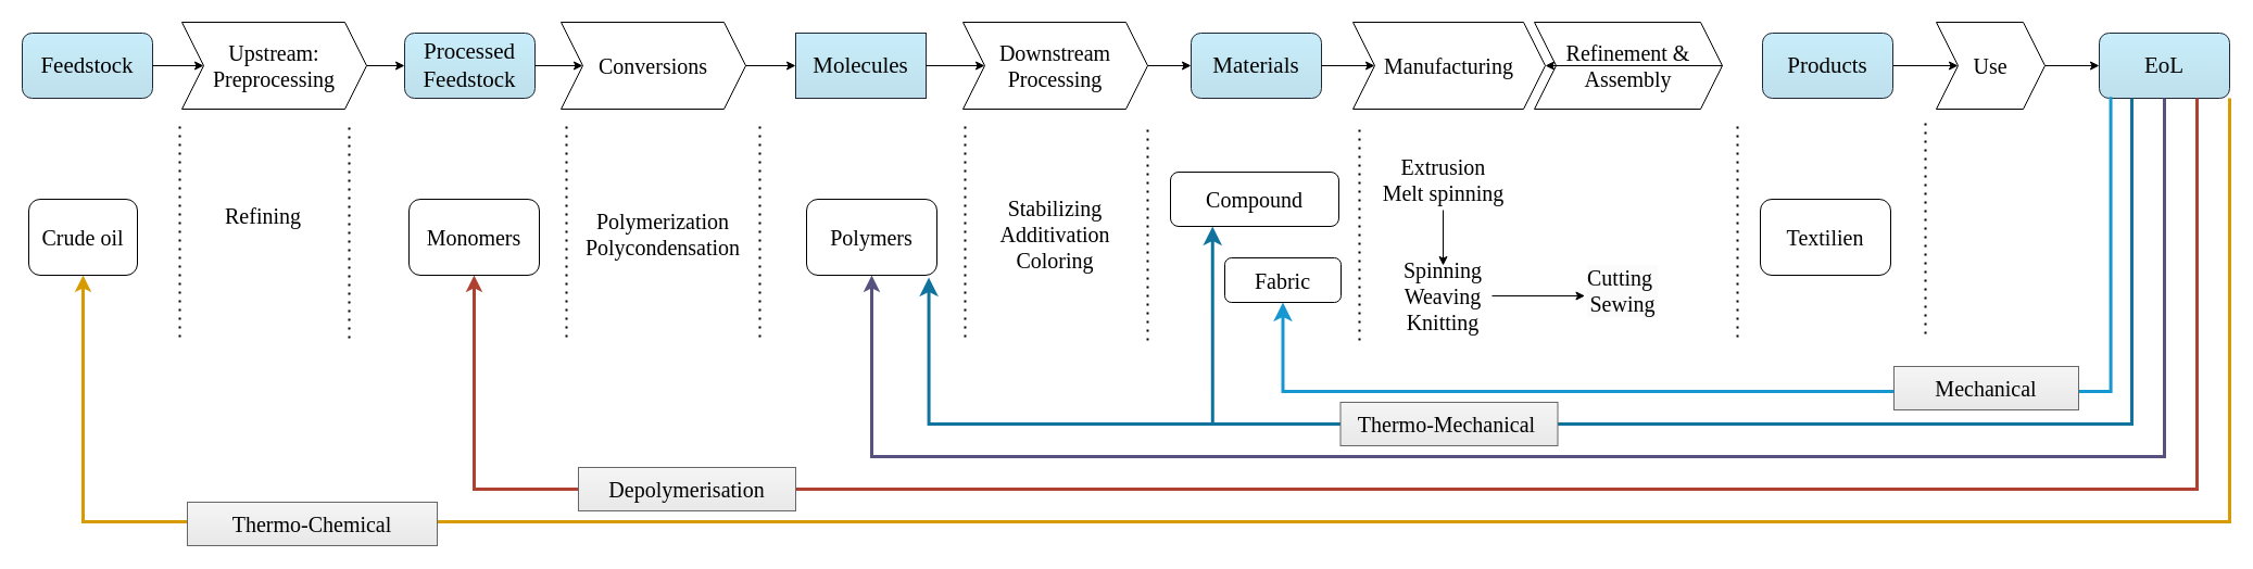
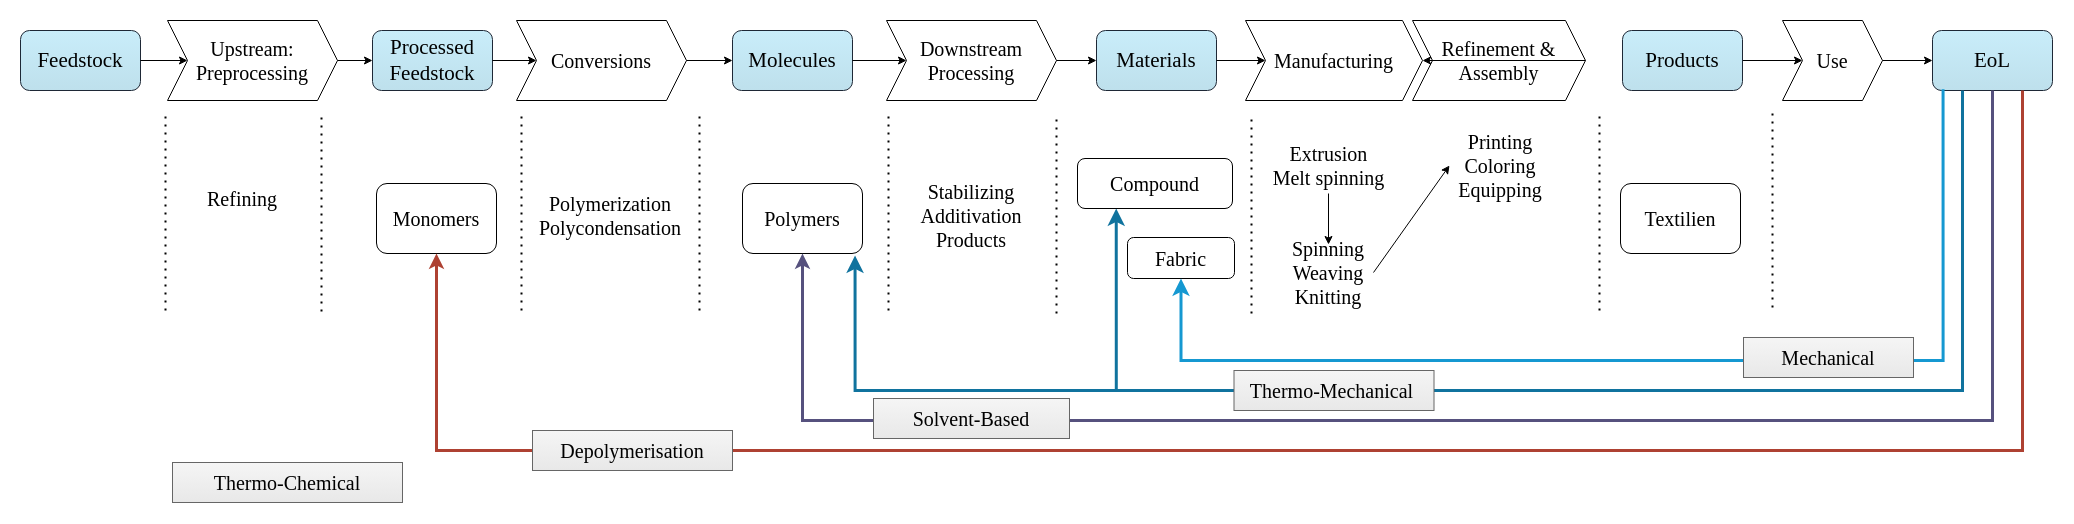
- <mxCell id="9" value="Molecules" style="whiteSpace=wrap;html=1;fontSize=21;fontFamily=Rubik light;fillColor=#C9EDFA;strokeColor=#1E2836;gradientColor=#BEE0EC;align=center;verticalAlign=middle;fontColor=default;rounded=0;" parent="1" vertex="1"><mxGeometry x="732" y="30" width="120" height="60" as="geometry" /></mxCell>
+ <mxCell id="9" value="Molecules" style="rounded=1;whiteSpace=wrap;html=1;fontSize=21;fontFamily=Rubik light;fillColor=#C9EDFA;strokeColor=#1E2836;gradientColor=#BEE0EC;align=center;verticalAlign=middle;fontColor=default;" parent="1" vertex="1"><mxGeometry x="732" y="30" width="120" height="60" as="geometry" /></mxCell>
+ <mxCell id="53" value="Printing&lt;div&gt;Coloring&lt;/div&gt;&lt;div&gt;Equipping&lt;/div&gt;" style="text;html=1;align=center;verticalAlign=middle;whiteSpace=wrap;rounded=0;fontSize=20;fontFamily=Rubik light;" parent="1" vertex="1"><mxGeometry x="1449" y="123.5" width="102" height="83" as="geometry" /></mxCell>
- <mxCell id="27" value="Stabilizing&lt;div&gt;Additivation&lt;/div&gt;&lt;div&gt;Coloring&lt;/div&gt;" style="text;html=1;align=center;verticalAlign=middle;whiteSpace=wrap;rounded=0;fontSize=20;fontFamily=Rubik light;" parent="1" vertex="1"><mxGeometry x="889" y="173" width="164" height="84" as="geometry" /></mxCell>
+ <mxCell id="27" value="Stabilizing&lt;div&gt;Additivation&lt;/div&gt;&lt;div&gt;Products&lt;/div&gt;" style="text;html=1;align=center;verticalAlign=middle;whiteSpace=wrap;rounded=0;fontSize=20;fontFamily=Rubik light;" parent="1" vertex="1"><mxGeometry x="889" y="173" width="164" height="84" as="geometry" /></mxCell>
- <mxCell id="13" value="Crude oil" style="text;html=1;align=center;verticalAlign=middle;whiteSpace=wrap;rounded=1;fontFamily=Rubik light;fontSize=20;strokeColor=default;" parent="1" vertex="1"><mxGeometry x="26" y="183" width="100" height="70" as="geometry" /></mxCell>
+ <mxCell id="55" value="" style="endArrow=classic;html=1;rounded=0;entryX=0;entryY=0.5;entryDx=0;entryDy=0;exitX=1;exitY=0.5;exitDx=0;exitDy=0;" parent="1" source="28" target="53" edge="1"><mxGeometry width="50" height="50" relative="1" as="geometry"><mxPoint x="815" y="310" as="sourcePoint" /><mxPoint x="1428" y="166" as="targetPoint" /></mxGeometry></mxCell>
- <mxCell id="56" value="" style="endArrow=classic;html=1;rounded=0;exitX=1;exitY=0.5;exitDx=0;exitDy=0;entryX=0;entryY=0.5;entryDx=0;entryDy=0;" parent="1" source="28" target="54" edge="1"><mxGeometry width="50" height="50" relative="1" as="geometry"><mxPoint x="1092" y="300" as="sourcePoint" /><mxPoint x="1142" y="250" as="targetPoint" /></mxGeometry></mxCell>
- <mxCell id="54" value="&lt;div style=&quot;forced-color-adjust: none; color: rgb(0, 0, 0); font-family: &amp;quot;Rubik light&amp;quot;; font-size: 20px; font-style: normal; font-variant-ligatures: normal; font-variant-caps: normal; font-weight: 400; letter-spacing: normal; orphans: 2; text-align: center; text-indent: 0px; text-transform: none; widows: 2; word-spacing: 0px; -webkit-text-stroke-width: 0px; white-space: normal; background-color: rgb(251, 251, 251); text-decoration-thickness: initial; text-decoration-style: initial; text-decoration-color: initial;&quot;&gt;Cutting&amp;nbsp;&lt;/div&gt;&lt;div style=&quot;forced-color-adjust: none; color: rgb(0, 0, 0); font-family: &amp;quot;Rubik light&amp;quot;; font-size: 20px; font-style: normal; font-variant-ligatures: normal; font-variant-caps: normal; font-weight: 400; letter-spacing: normal; orphans: 2; text-align: center; text-indent: 0px; text-transform: none; widows: 2; word-spacing: 0px; -webkit-text-stroke-width: 0px; white-space: normal; background-color: rgb(251, 251, 251); text-decoration-thickness: initial; text-decoration-style: initial; text-decoration-color: initial;&quot;&gt;Sewing&lt;/div&gt;" style="text;whiteSpace=wrap;html=1;" parent="1" vertex="1"><mxGeometry x="1458.5" y="237" width="87" height="70" as="geometry" /></mxCell>
+ <mxCell id="38" value="Solvent-Based" style="text;html=1;align=center;verticalAlign=middle;whiteSpace=wrap;rounded=0;fontFamily=Rubik light;fontSize=20;fillColor=#f5f5f5;gradientColor=#E8E8E8;strokeColor=#666666;" parent="1" vertex="1"><mxGeometry x="873" y="398" width="196" height="40" as="geometry" /></mxCell>
- <mxCell id="35" value="" style="edgeStyle=orthogonalEdgeStyle;rounded=0;orthogonalLoop=1;jettySize=auto;html=1;fontFamily=Rubik light;fontSize=20;fontColor=default;exitX=1;exitY=1;exitDx=0;exitDy=0;entryX=0.5;entryY=1;entryDx=0;entryDy=0;fillColor=#ffcd28;gradientColor=#ffa500;strokeColor=#d79b00;strokeWidth=3;" parent="1" source="29" target="13" edge="1"><mxGeometry relative="1" as="geometry"><mxPoint x="2052" y="129" as="sourcePoint" /><mxPoint x="76" y="292" as="targetPoint" /><Array as="points"><mxPoint x="2052" y="480" /><mxPoint x="76" y="480" /></Array></mxGeometry></mxCell>
